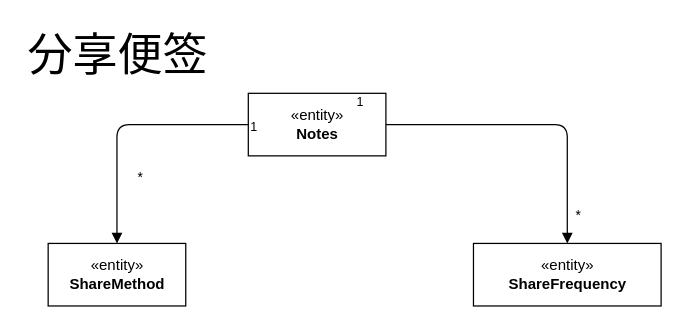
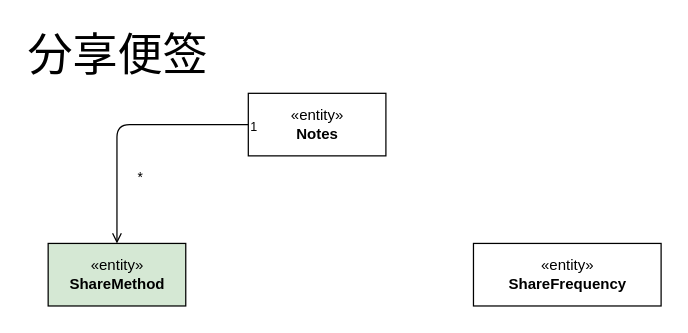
- <mxCell id="7" value="*" style="endArrow=block;endFill=1;html=1;edgeStyle=orthogonalEdgeStyle;align=left;verticalAlign=top;exitX=1;exitY=0.5;exitDx=0;exitDy=0;entryX=0.5;entryY=0;entryDx=0;entryDy=0;" parent="1" source="2" target="4" edge="1"><mxGeometry x="0.711" y="5" relative="1" as="geometry"><mxPoint x="338" y="74" as="sourcePoint" /><mxPoint x="498" y="154" as="targetPoint" /><mxPoint as="offset" /></mxGeometry></mxCell>
- <mxCell id="8" value="1" style="resizable=0;html=1;align=left;verticalAlign=bottom;labelBackgroundColor=#ffffff;fontSize=10;" parent="7" connectable="0" vertex="1"><mxGeometry x="-1" relative="1" as="geometry"><mxPoint x="-25" y="-10" as="offset" /></mxGeometry></mxCell>
- <mxCell id="5" value="*" style="endArrow=block;endFill=1;html=1;edgeStyle=orthogonalEdgeStyle;align=left;verticalAlign=top;exitX=0;exitY=0.5;exitDx=0;exitDy=0;entryX=0.5;entryY=0;entryDx=0;entryDy=0;" parent="1" source="2" target="3" edge="1"><mxGeometry x="0.338" y="15" relative="1" as="geometry"><mxPoint x="243" y="124" as="sourcePoint" /><mxPoint x="158" y="254" as="targetPoint" /><mxPoint as="offset" /></mxGeometry></mxCell>
+ <mxCell id="5" value="*" style="endArrow=open;endFill=1;html=1;edgeStyle=orthogonalEdgeStyle;align=left;verticalAlign=top;exitX=0;exitY=0.5;exitDx=0;exitDy=0;entryX=0.5;entryY=0;entryDx=0;entryDy=0;" parent="1" source="2" target="3" edge="1"><mxGeometry x="0.338" y="15" relative="1" as="geometry"><mxPoint x="243" y="124" as="sourcePoint" /><mxPoint x="158" y="254" as="targetPoint" /><mxPoint as="offset" /></mxGeometry></mxCell>
- <mxCell id="3" value="«entity»&lt;br&gt;&lt;b&gt;ShareMethod&lt;/b&gt;" style="html=1;" parent="1" vertex="1"><mxGeometry x="38" y="194" width="110" height="50" as="geometry" /></mxCell>
+ <mxCell id="3" value="«entity»&lt;br&gt;&lt;b&gt;ShareMethod&lt;/b&gt;" style="html=1;fillColor=#d5e8d4;" parent="1" vertex="1"><mxGeometry x="38" y="194" width="110" height="50" as="geometry" /></mxCell>
